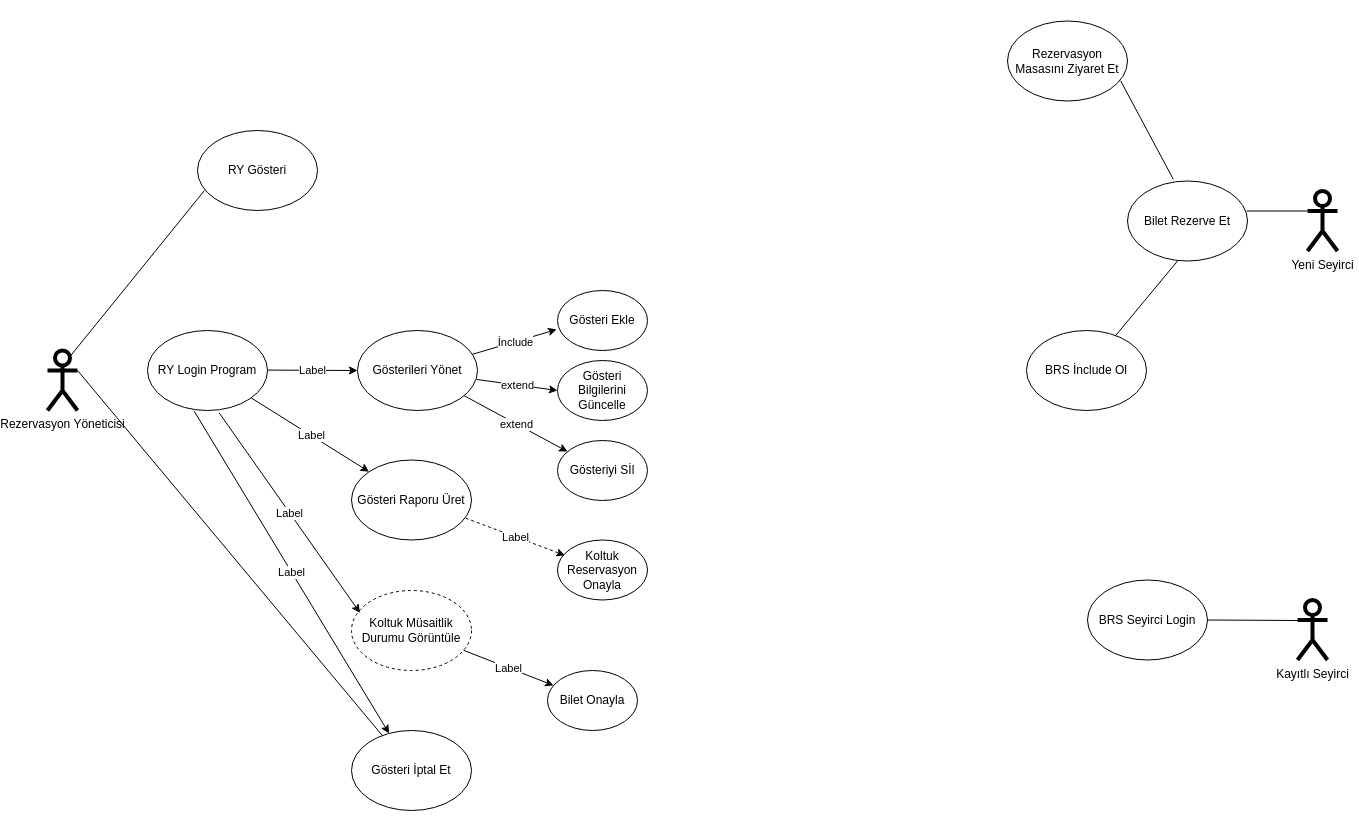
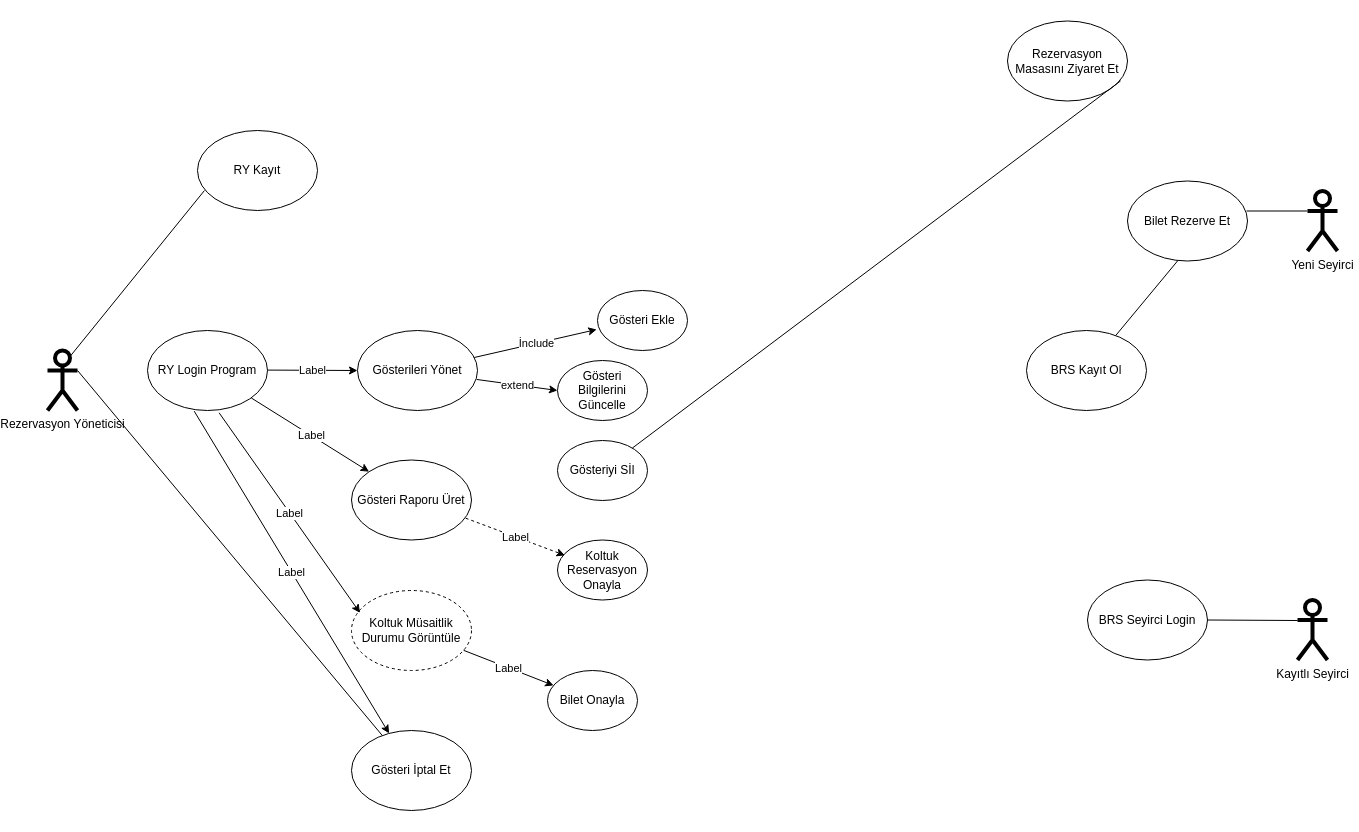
- <mxCell id="39" value="" style="endArrow=none;html=1;entryX=0.381;entryY=-0.023;entryDx=0;entryDy=0;entryPerimeter=0;exitX=0.943;exitY=0.748;exitDx=0;exitDy=0;exitPerimeter=0;" edge="1" parent="1" source="37" target="35"><mxGeometry width="50" height="50" relative="1" as="geometry"><mxPoint x="1100" y="70.5" as="sourcePoint" /><mxPoint x="1150" y="20.5" as="targetPoint" /></mxGeometry></mxCell>
+ <mxCell id="39" value="" style="endArrow=none;html=1;exitX=0.943;exitY=0.748;exitDx=0;exitDy=0;exitPerimeter=0;" edge="1" parent="1" source="37" target="9"><mxGeometry width="50" height="50" relative="1" as="geometry"><mxPoint x="1100" y="70.5" as="sourcePoint" /><mxPoint x="1150" y="20.5" as="targetPoint" /></mxGeometry></mxCell>
- <mxCell id="3" value="RY Gösteri" style="ellipse;whiteSpace=wrap;html=1;" parent="1" vertex="1"><mxGeometry x="170" y="130" width="120" height="80" as="geometry" /></mxCell>
+ <mxCell id="3" value="RY Kayıt" style="ellipse;whiteSpace=wrap;html=1;" parent="1" vertex="1"><mxGeometry x="170" y="130" width="120" height="80" as="geometry" /></mxCell>
- <mxCell id="7" value="Gösteri Ekle" style="ellipse;whiteSpace=wrap;html=1;" parent="1" vertex="1"><mxGeometry x="530" y="290" width="90" height="60" as="geometry" /></mxCell>
+ <mxCell id="7" value="Gösteri Ekle" style="ellipse;whiteSpace=wrap;html=1;" parent="1" vertex="1"><mxGeometry x="570" y="290" width="90" height="60" as="geometry" /></mxCell>
- <mxCell id="38" value="BRS İnclude Ol" style="ellipse;whiteSpace=wrap;html=1;" vertex="1" parent="1"><mxGeometry x="999" y="330" width="120" height="80" as="geometry" /></mxCell>
+ <mxCell id="38" value="BRS Kayıt Ol" style="ellipse;whiteSpace=wrap;html=1;" vertex="1" parent="1"><mxGeometry x="999" y="330" width="120" height="80" as="geometry" /></mxCell>
- <mxCell id="13" value="" style="endArrow=classic;html=1;" edge="1" parent="1" source="6" target="9"><mxGeometry relative="1" as="geometry"><mxPoint x="280" y="480" as="sourcePoint" /><mxPoint x="380" y="480" as="targetPoint" /></mxGeometry></mxCell>
- <mxCell id="14" value="extend" style="edgeLabel;resizable=0;html=1;align=center;verticalAlign=middle;" connectable="0" vertex="1" parent="13"><mxGeometry relative="1" as="geometry" /></mxCell>
